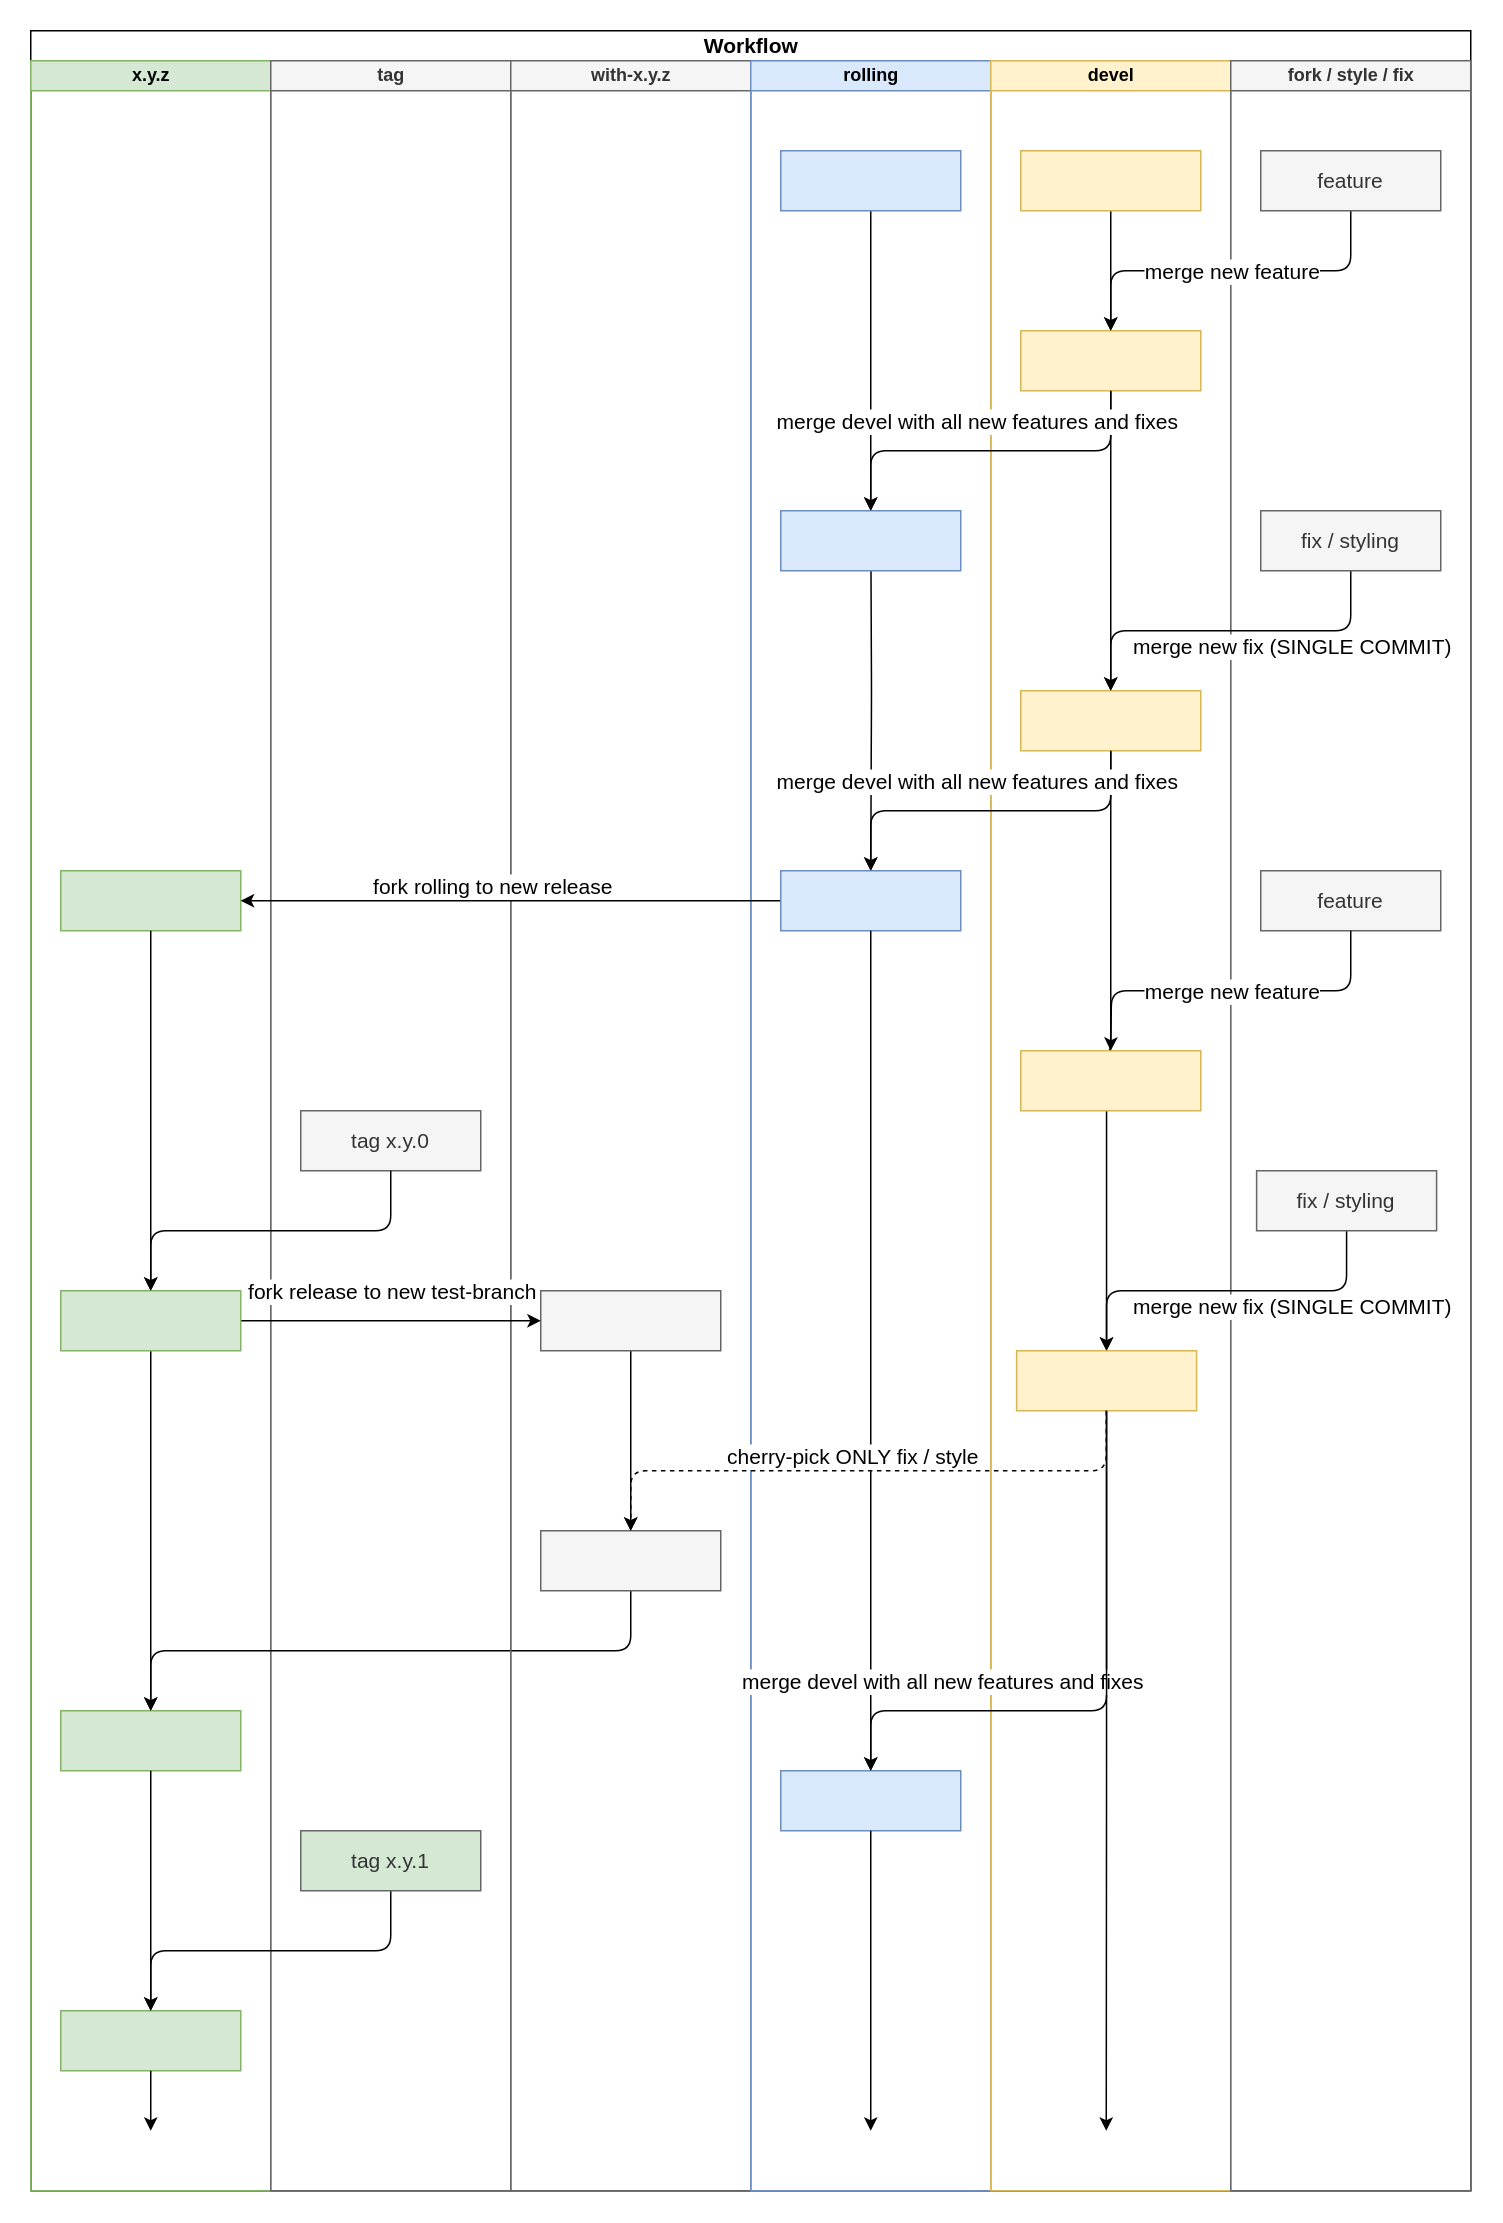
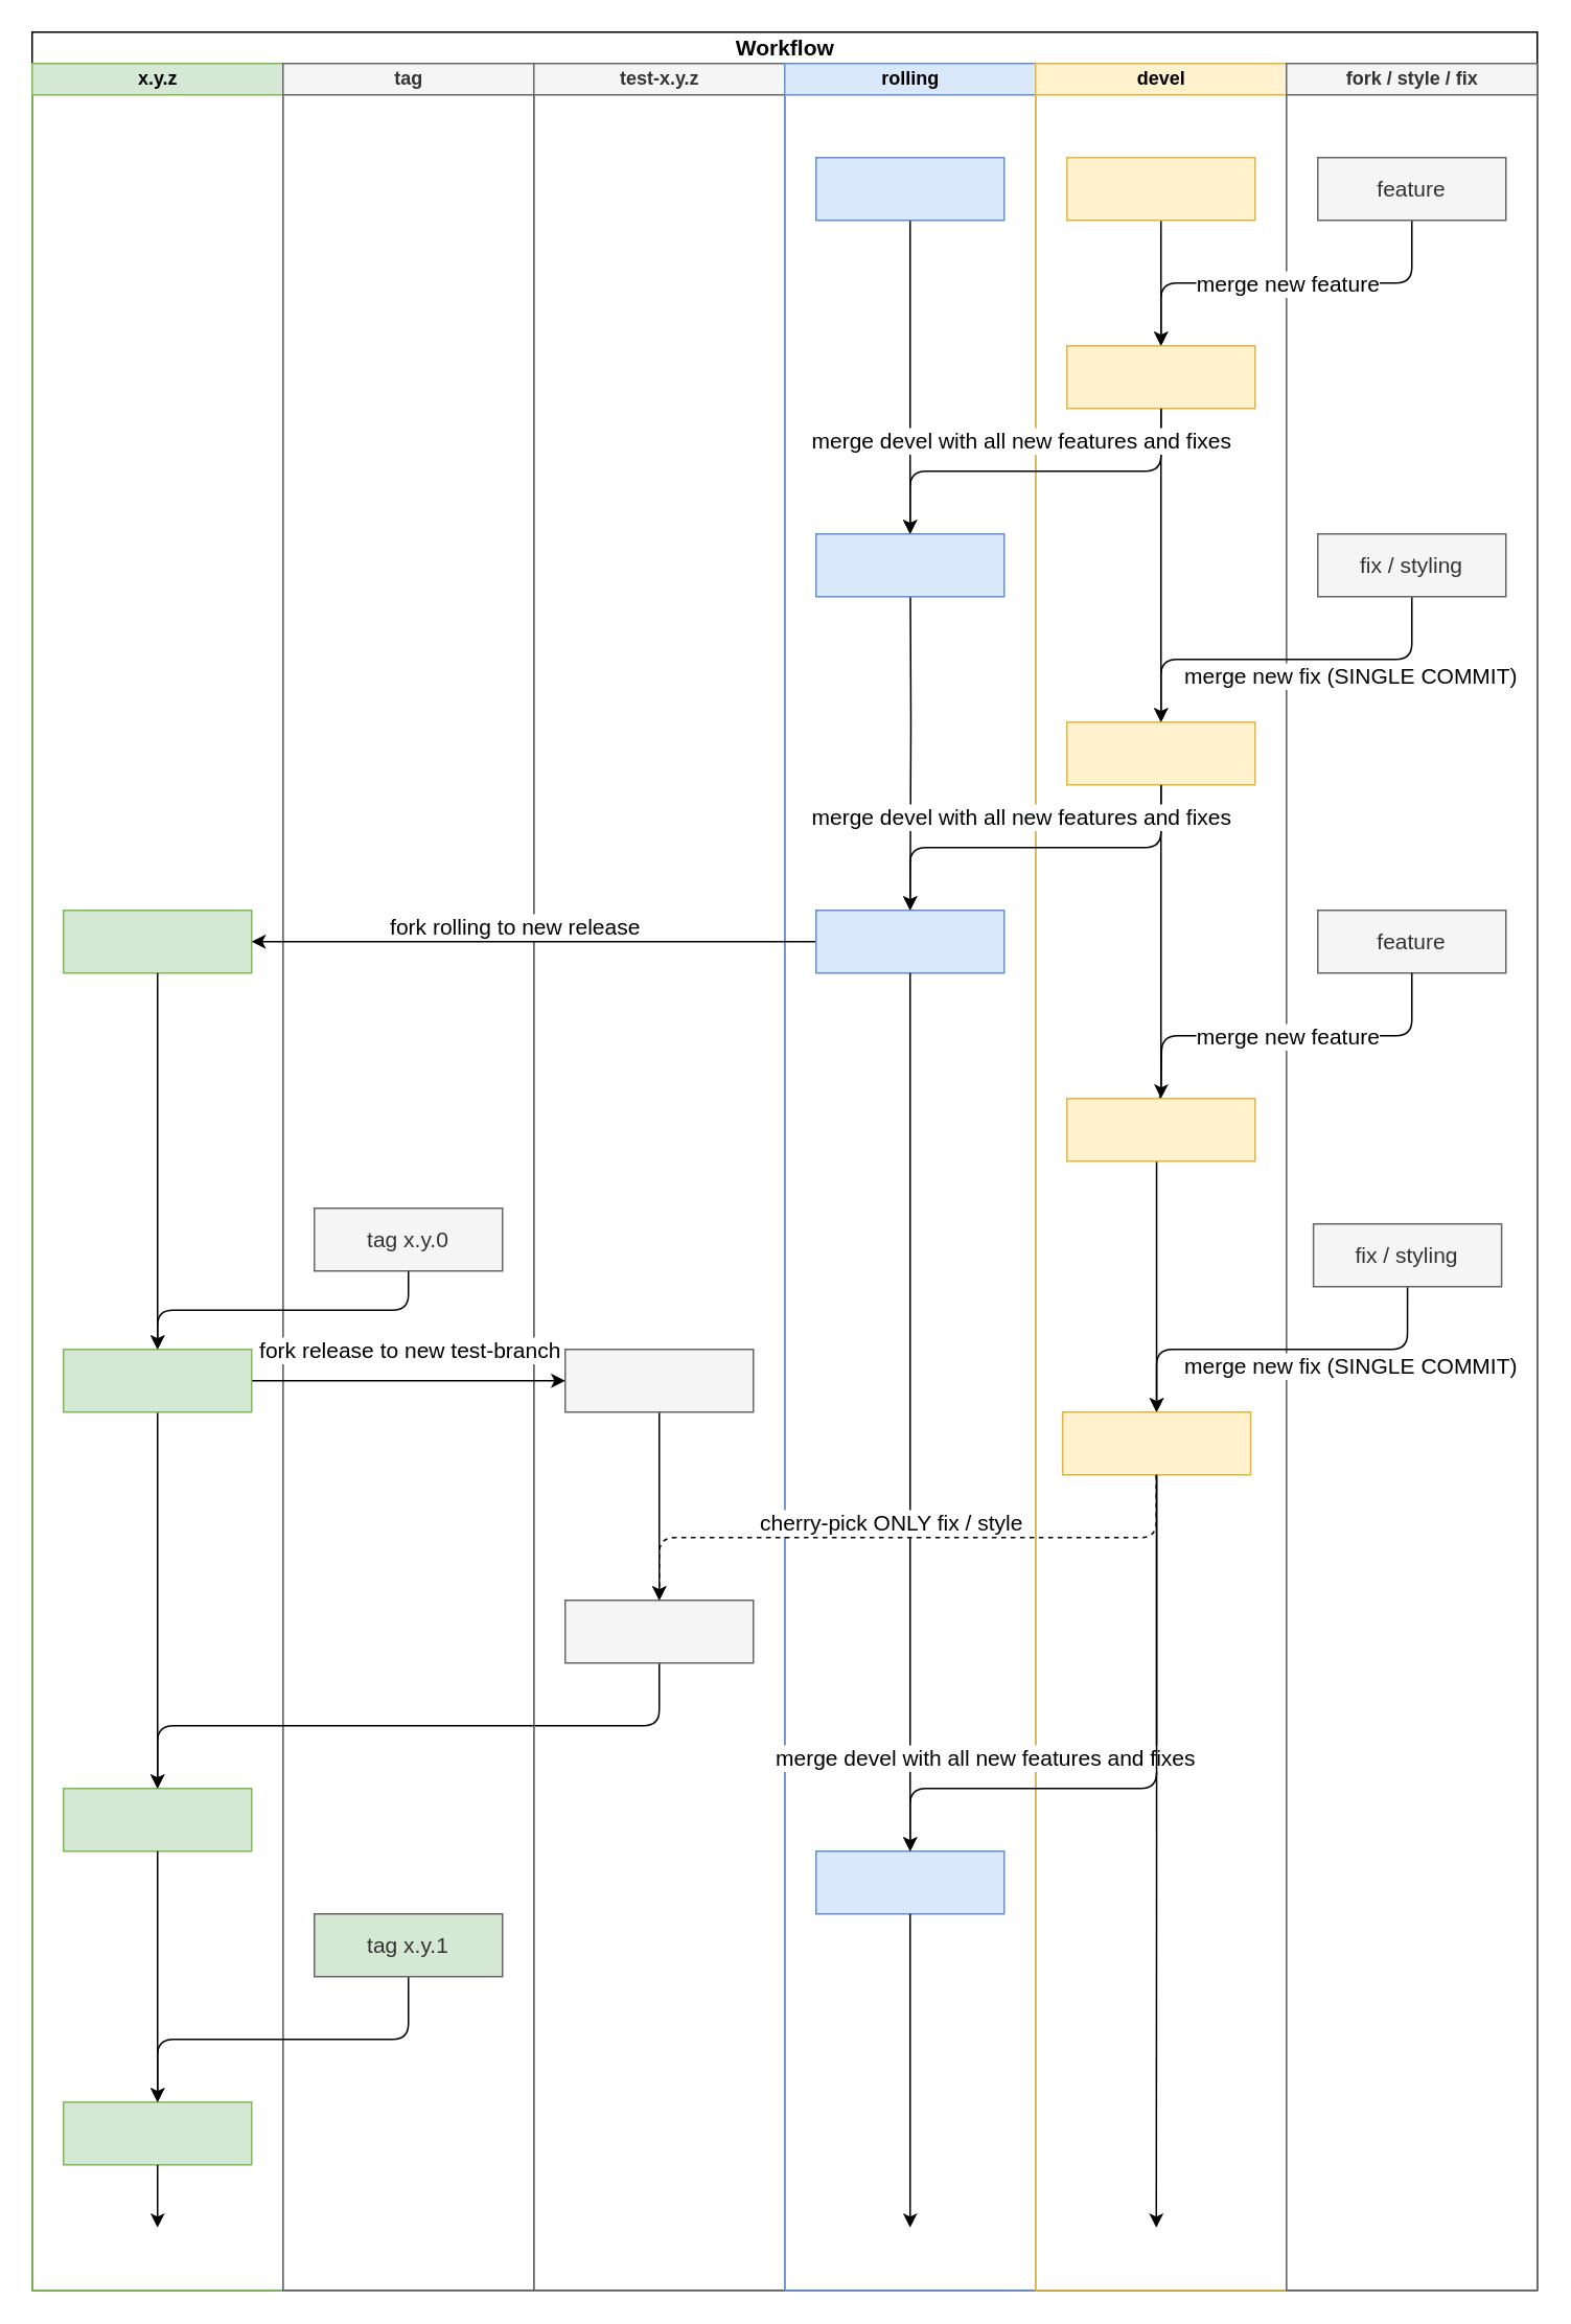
- <mxCell id="13" value="with-x.y.z" style="swimlane;html=1;startSize=20;fillColor=#f5f5f5;strokeColor=#666666;fontColor=#333333;" parent="2" vertex="1"><mxGeometry x="320" y="20" width="160" height="1420" as="geometry" /></mxCell>
+ <mxCell id="13" value="test-x.y.z" style="swimlane;html=1;startSize=20;fillColor=#f5f5f5;strokeColor=#666666;fontColor=#333333;" parent="2" vertex="1"><mxGeometry x="320" y="20" width="160" height="1420" as="geometry" /></mxCell>
- <mxCell id="26" value="tag x.y.0" style="rounded=0;whiteSpace=wrap;html=1;fontFamily=Helvetica;fillColor=#f5f5f5;strokeColor=#666666;fontColor=#333333;fontSize=14;" parent="1" vertex="1"><mxGeometry x="200" y="740" width="120" height="40" as="geometry" /></mxCell>
+ <mxCell id="26" value="tag x.y.0" style="rounded=0;whiteSpace=wrap;html=1;fontFamily=Helvetica;fillColor=#f5f5f5;strokeColor=#666666;fontColor=#333333;fontSize=14;" parent="1" vertex="1"><mxGeometry x="200" y="770" width="120" height="40" as="geometry" /></mxCell>
